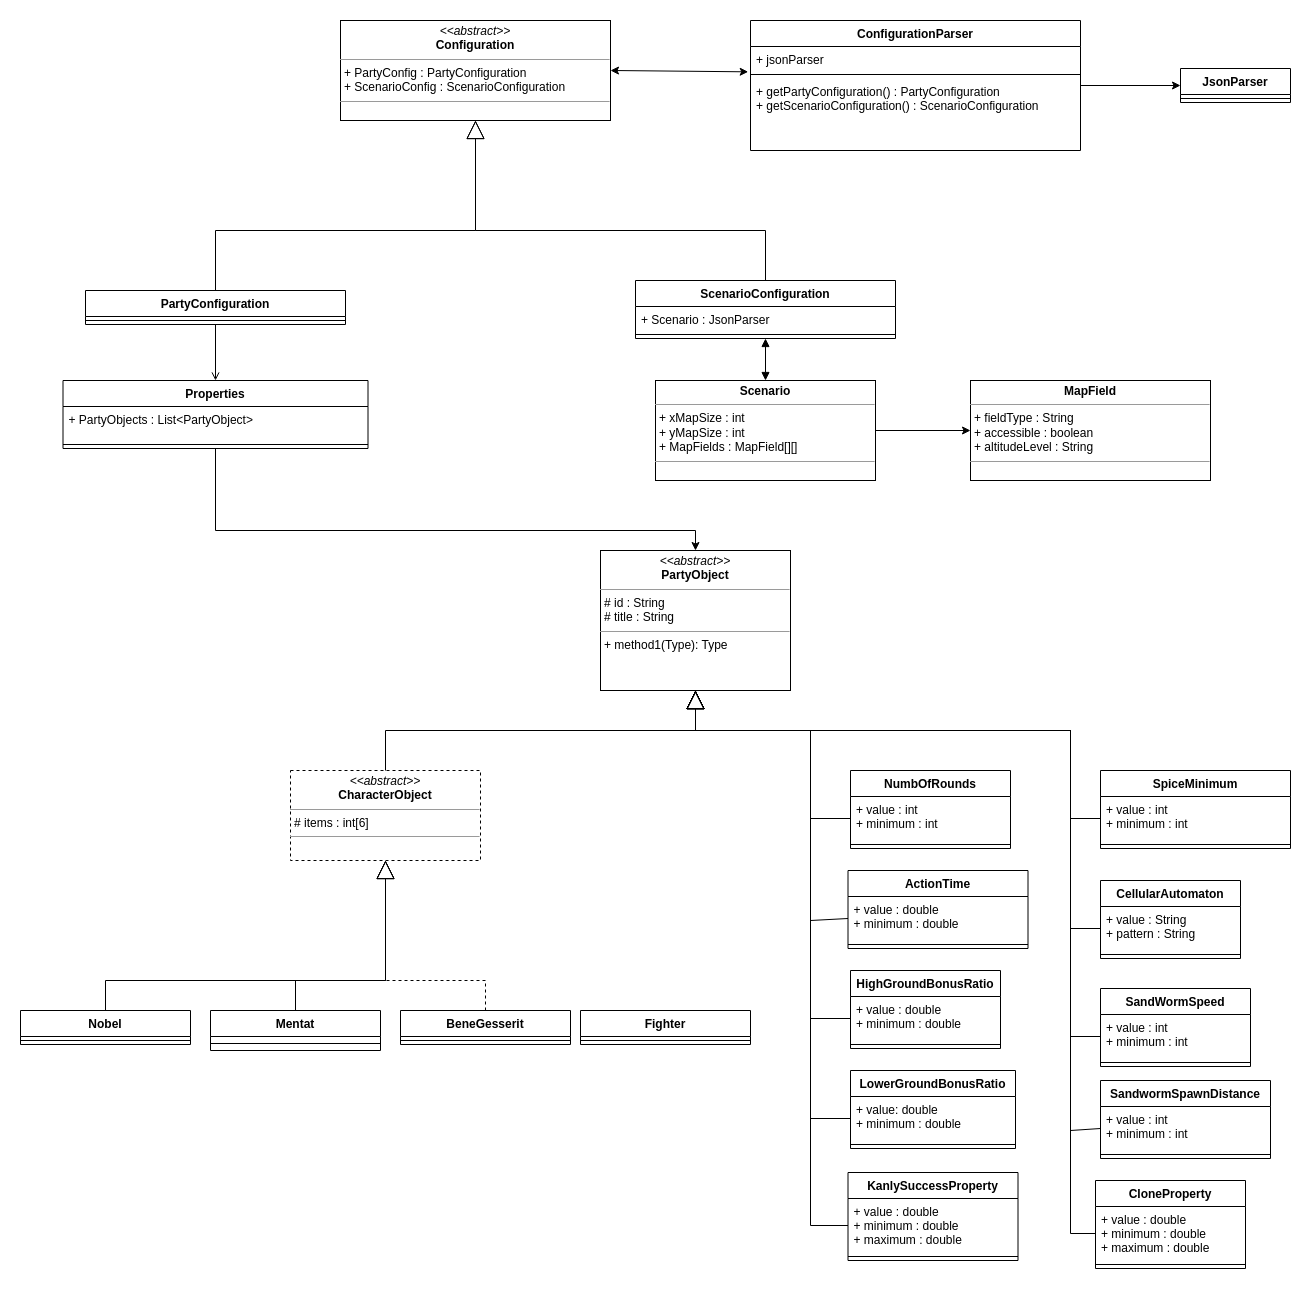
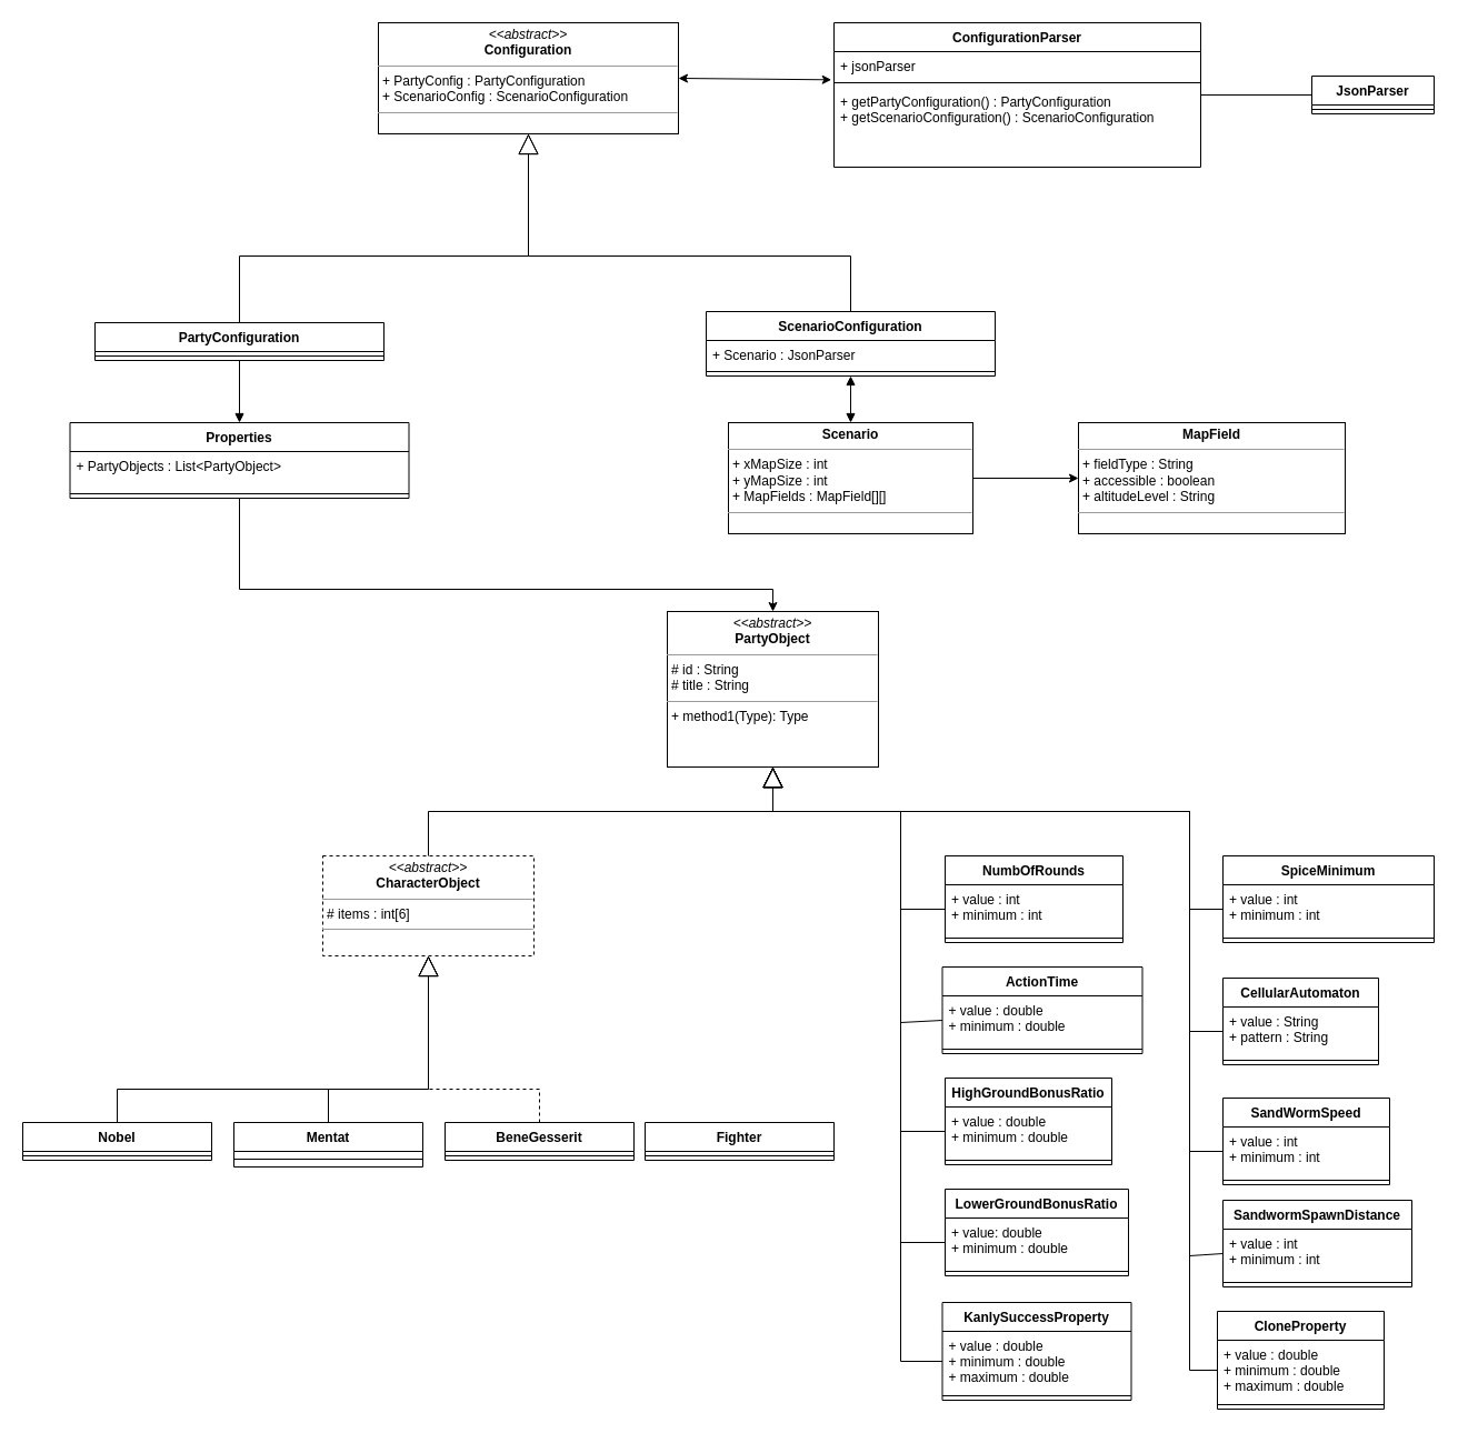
- <mxCell id="4" style="edgeStyle=orthogonalEdgeStyle;rounded=0;orthogonalLoop=1;jettySize=auto;html=1;entryX=0;entryY=0.5;entryDx=0;entryDy=0;" parent="1" source="5" target="9" edge="1"><mxGeometry relative="1" as="geometry"><mxPoint x="1220" y="104" as="targetPoint" /></mxGeometry></mxCell>
+ <mxCell id="4" style="edgeStyle=orthogonalEdgeStyle;rounded=0;orthogonalLoop=1;jettySize=auto;html=1;entryX=0;entryY=0.5;entryDx=0;entryDy=0;endArrow=none;" parent="1" source="5" target="9" edge="1"><mxGeometry relative="1" as="geometry"><mxPoint x="1220" y="104" as="targetPoint" /></mxGeometry></mxCell>
- <mxCell id="21" value="" style="endArrow=open;endFill=1;html=1;edgeStyle=orthogonalEdgeStyle;align=left;verticalAlign=top;rounded=0;entryX=0.5;entryY=0;entryDx=0;entryDy=0;exitX=0.5;exitY=1;exitDx=0;exitDy=0;" parent="1" source="2" target="61" edge="1"><mxGeometry x="-1" relative="1" as="geometry"><mxPoint x="204.08" y="374" as="sourcePoint" /><mxPoint x="330" y="400" as="targetPoint" /></mxGeometry></mxCell>
+ <mxCell id="21" value="" style="endArrow=block;endFill=1;html=1;edgeStyle=orthogonalEdgeStyle;align=left;verticalAlign=top;rounded=0;entryX=0.5;entryY=0;entryDx=0;entryDy=0;exitX=0.5;exitY=1;exitDx=0;exitDy=0;" parent="1" source="2" target="61" edge="1"><mxGeometry x="-1" relative="1" as="geometry"><mxPoint x="204.08" y="374" as="sourcePoint" /><mxPoint x="330" y="400" as="targetPoint" /></mxGeometry></mxCell>
